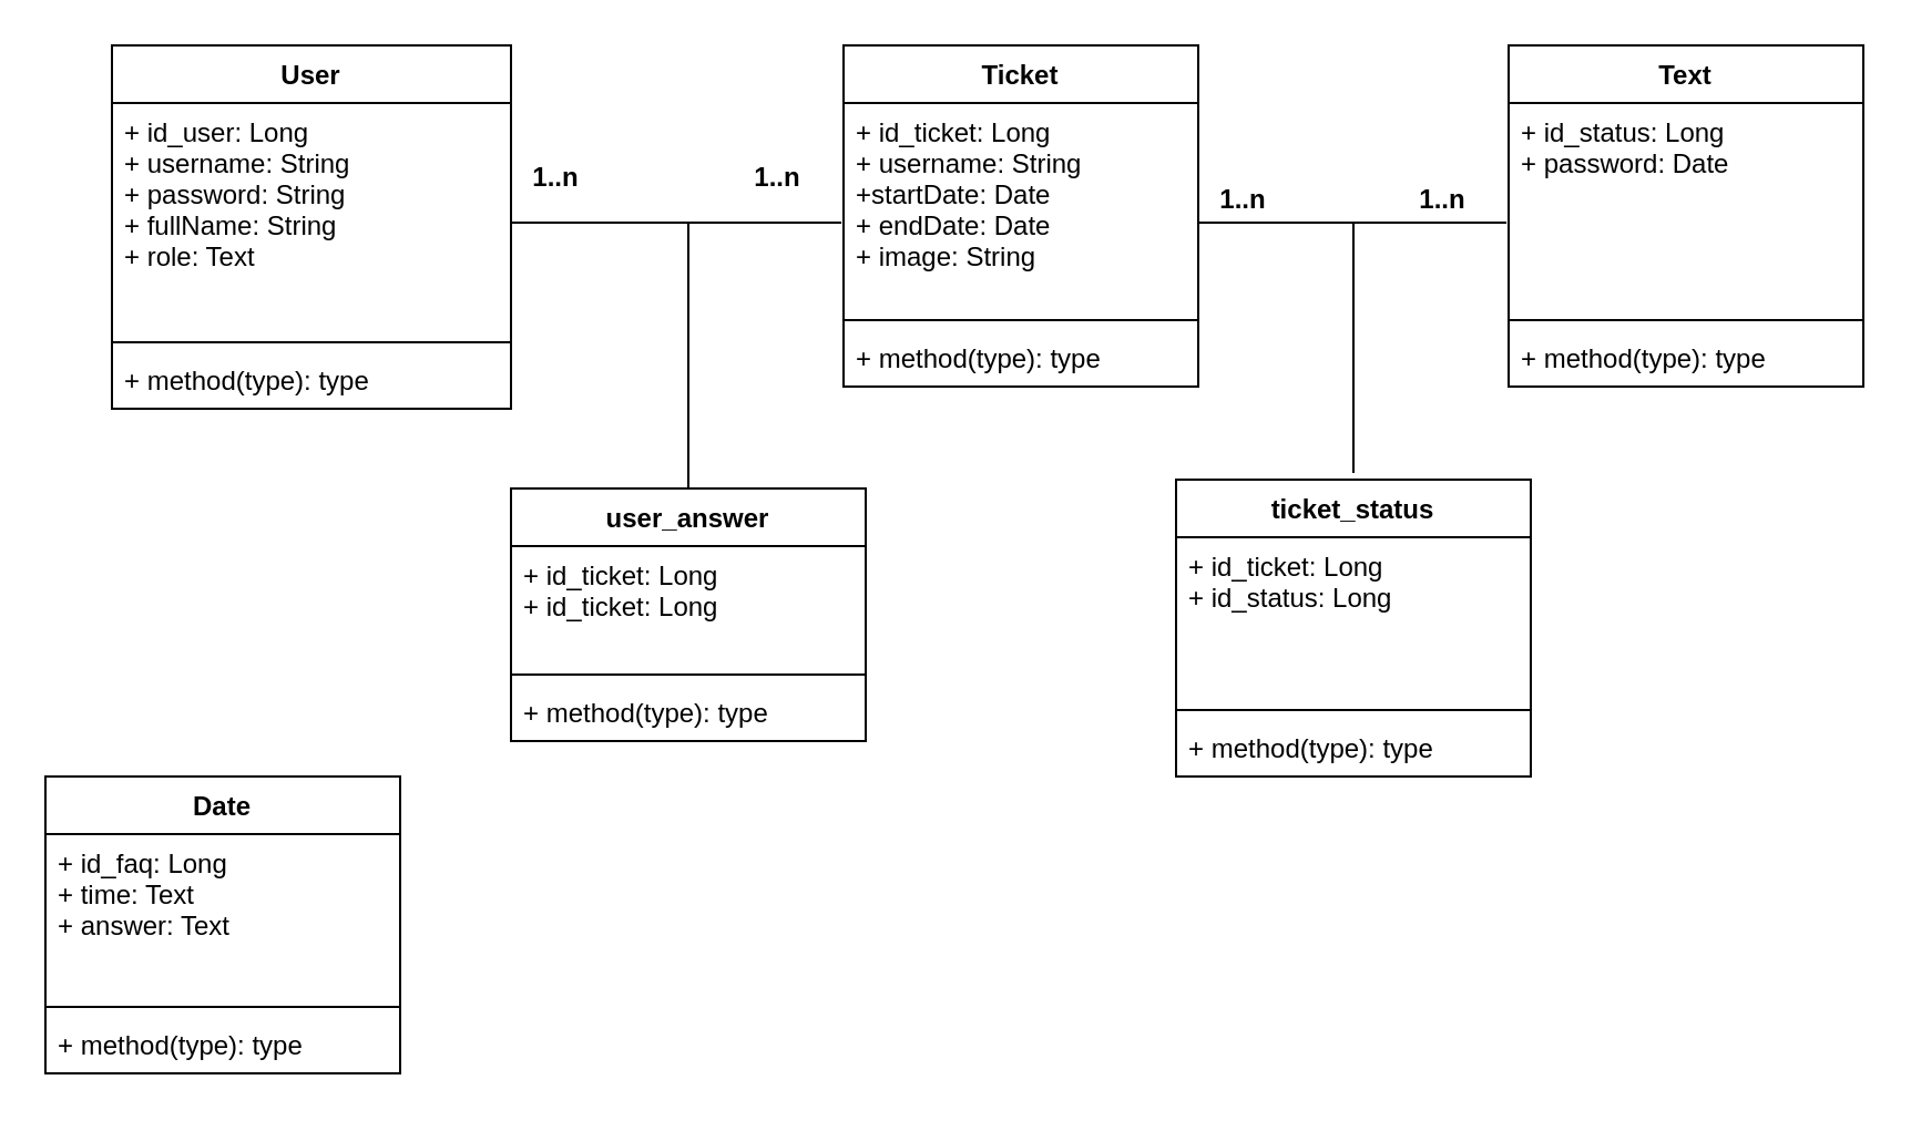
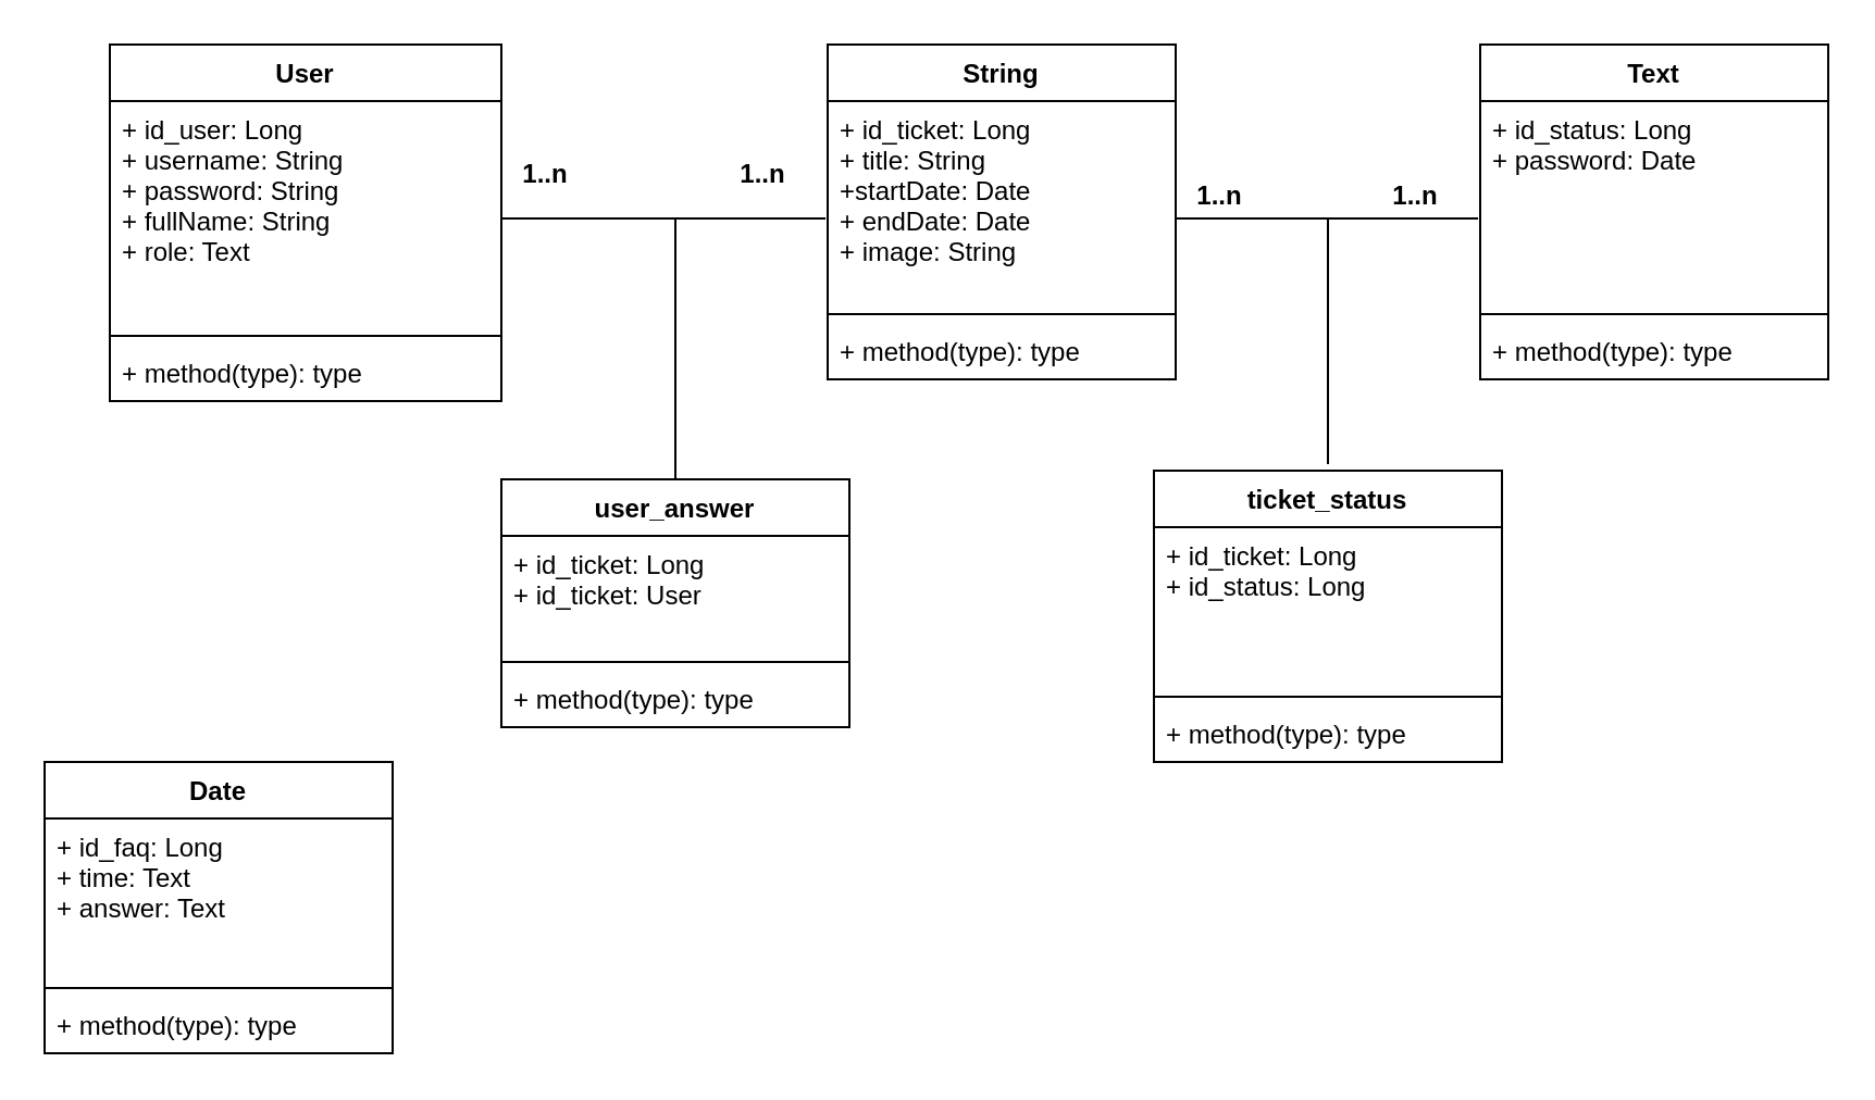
- <mxCell id="6" value="Ticket" style="swimlane;fontStyle=1;align=center;verticalAlign=top;childLayout=stackLayout;horizontal=1;startSize=26;horizontalStack=0;resizeParent=1;resizeParentMax=0;resizeLast=0;collapsible=1;marginBottom=0;" parent="1" vertex="1"><mxGeometry x="380" y="20" width="160" height="154" as="geometry" /></mxCell>
+ <mxCell id="6" value="String" style="swimlane;fontStyle=1;align=center;verticalAlign=top;childLayout=stackLayout;horizontal=1;startSize=26;horizontalStack=0;resizeParent=1;resizeParentMax=0;resizeLast=0;collapsible=1;marginBottom=0;" parent="1" vertex="1"><mxGeometry x="380" y="20" width="160" height="154" as="geometry" /></mxCell>
- <mxCell id="7" value="+ id_ticket: Long&#10;+ username: String&#10;+startDate: Date&#10;+ endDate: Date&#10;+ image: String&#10;&#10;" style="text;strokeColor=none;fillColor=none;align=left;verticalAlign=top;spacingLeft=4;spacingRight=4;overflow=hidden;rotatable=0;points=[[0,0.5],[1,0.5]];portConstraint=eastwest;" parent="6" vertex="1"><mxGeometry y="26" width="160" height="94" as="geometry" /></mxCell>
+ <mxCell id="7" value="+ id_ticket: Long&#10;+ title: String&#10;+startDate: Date&#10;+ endDate: Date&#10;+ image: String&#10;&#10;" style="text;strokeColor=none;fillColor=none;align=left;verticalAlign=top;spacingLeft=4;spacingRight=4;overflow=hidden;rotatable=0;points=[[0,0.5],[1,0.5]];portConstraint=eastwest;" parent="6" vertex="1"><mxGeometry y="26" width="160" height="94" as="geometry" /></mxCell>
- <mxCell id="13" value="+ id_ticket: Long&#10;+ id_ticket: Long&#10;&#10;" style="text;strokeColor=none;fillColor=none;align=left;verticalAlign=top;spacingLeft=4;spacingRight=4;overflow=hidden;rotatable=0;points=[[0,0.5],[1,0.5]];portConstraint=eastwest;" parent="12" vertex="1"><mxGeometry y="26" width="160" height="54" as="geometry" /></mxCell>
+ <mxCell id="13" value="+ id_ticket: Long&#10;+ id_ticket: User&#10;&#10;" style="text;strokeColor=none;fillColor=none;align=left;verticalAlign=top;spacingLeft=4;spacingRight=4;overflow=hidden;rotatable=0;points=[[0,0.5],[1,0.5]];portConstraint=eastwest;" parent="12" vertex="1"><mxGeometry y="26" width="160" height="54" as="geometry" /></mxCell>
